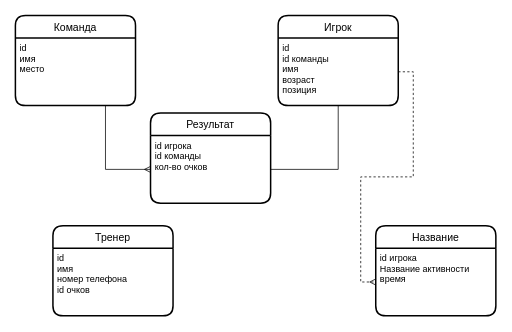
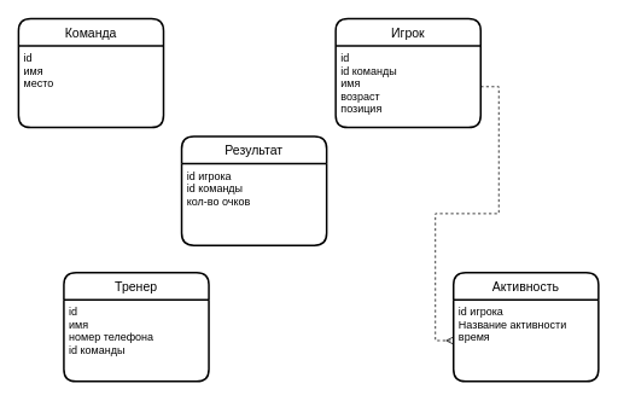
- <mxCell id="10" style="edgeStyle=orthogonalEdgeStyle;rounded=0;orthogonalLoop=1;jettySize=auto;html=1;exitX=0.75;exitY=1;exitDx=0;exitDy=0;entryX=0;entryY=0.5;entryDx=0;entryDy=0;endArrow=ERmany;endFill=0;" parent="1" source="3" target="7" edge="1"><mxGeometry relative="1" as="geometry"><Array as="points"><mxPoint x="140" y="225" /></Array></mxGeometry></mxCell>
- <mxCell id="14" style="edgeStyle=orthogonalEdgeStyle;rounded=0;orthogonalLoop=1;jettySize=auto;html=1;exitX=0.5;exitY=1;exitDx=0;exitDy=0;entryX=1;entryY=0.5;entryDx=0;entryDy=0;endArrow=none;endFill=0;" edge="1" parent="1" source="5" target="7"><mxGeometry relative="1" as="geometry" /></mxCell>
- <mxCell id="11" value="Название" style="swimlane;childLayout=stackLayout;horizontal=1;startSize=30;horizontalStack=0;rounded=1;fontSize=14;fontStyle=0;strokeWidth=2;resizeParent=0;resizeLast=1;shadow=0;dashed=0;align=center;" parent="1" vertex="1"><mxGeometry x="500" y="300" width="160" height="120" as="geometry" /></mxCell>
+ <mxCell id="11" value="Активность" style="swimlane;childLayout=stackLayout;horizontal=1;startSize=30;horizontalStack=0;rounded=1;fontSize=14;fontStyle=0;strokeWidth=2;resizeParent=0;resizeLast=1;shadow=0;dashed=0;align=center;" parent="1" vertex="1"><mxGeometry x="500" y="300" width="160" height="120" as="geometry" /></mxCell>
- <mxCell id="9" value="id&#10;имя&#10;номер телефона&#10;id очков" style="align=left;strokeColor=none;fillColor=none;spacingLeft=4;fontSize=12;verticalAlign=top;resizable=0;rotatable=0;part=1;" parent="8" vertex="1"><mxGeometry y="30" width="160" height="90" as="geometry" /></mxCell>
+ <mxCell id="9" value="id&#10;имя&#10;номер телефона&#10;id команды" style="align=left;strokeColor=none;fillColor=none;spacingLeft=4;fontSize=12;verticalAlign=top;resizable=0;rotatable=0;part=1;" parent="8" vertex="1"><mxGeometry y="30" width="160" height="90" as="geometry" /></mxCell>
